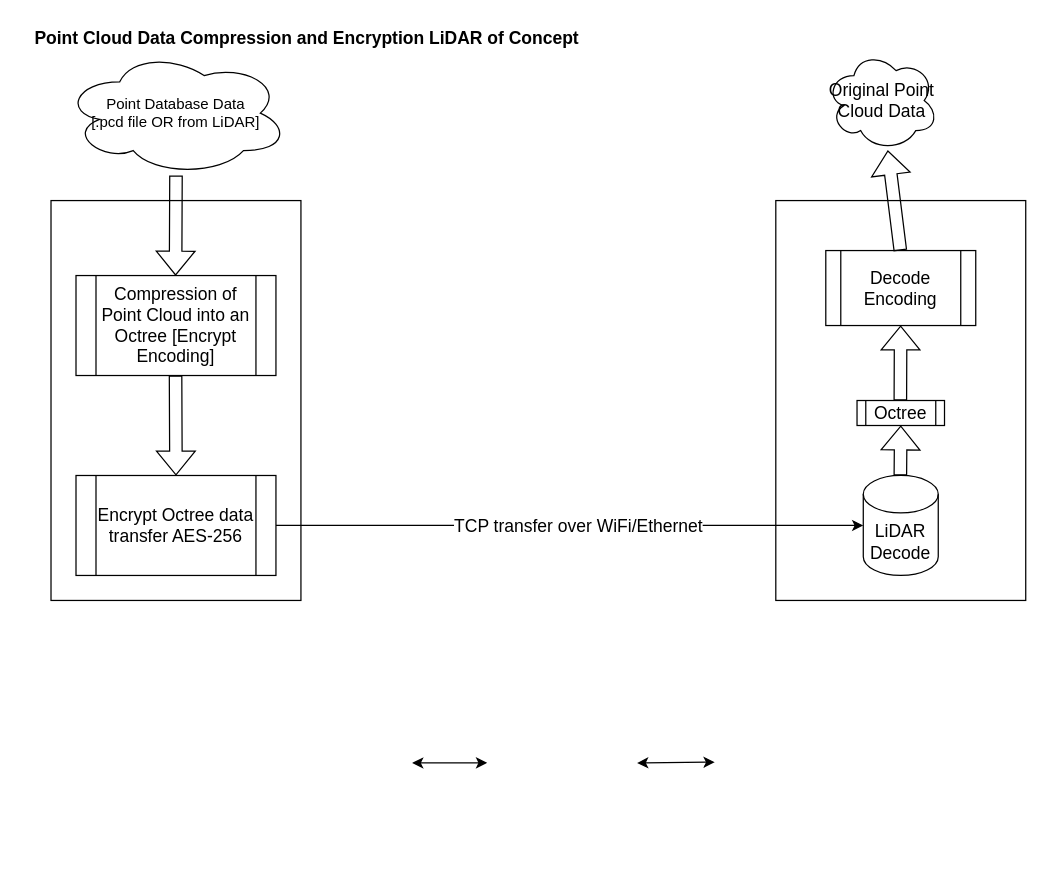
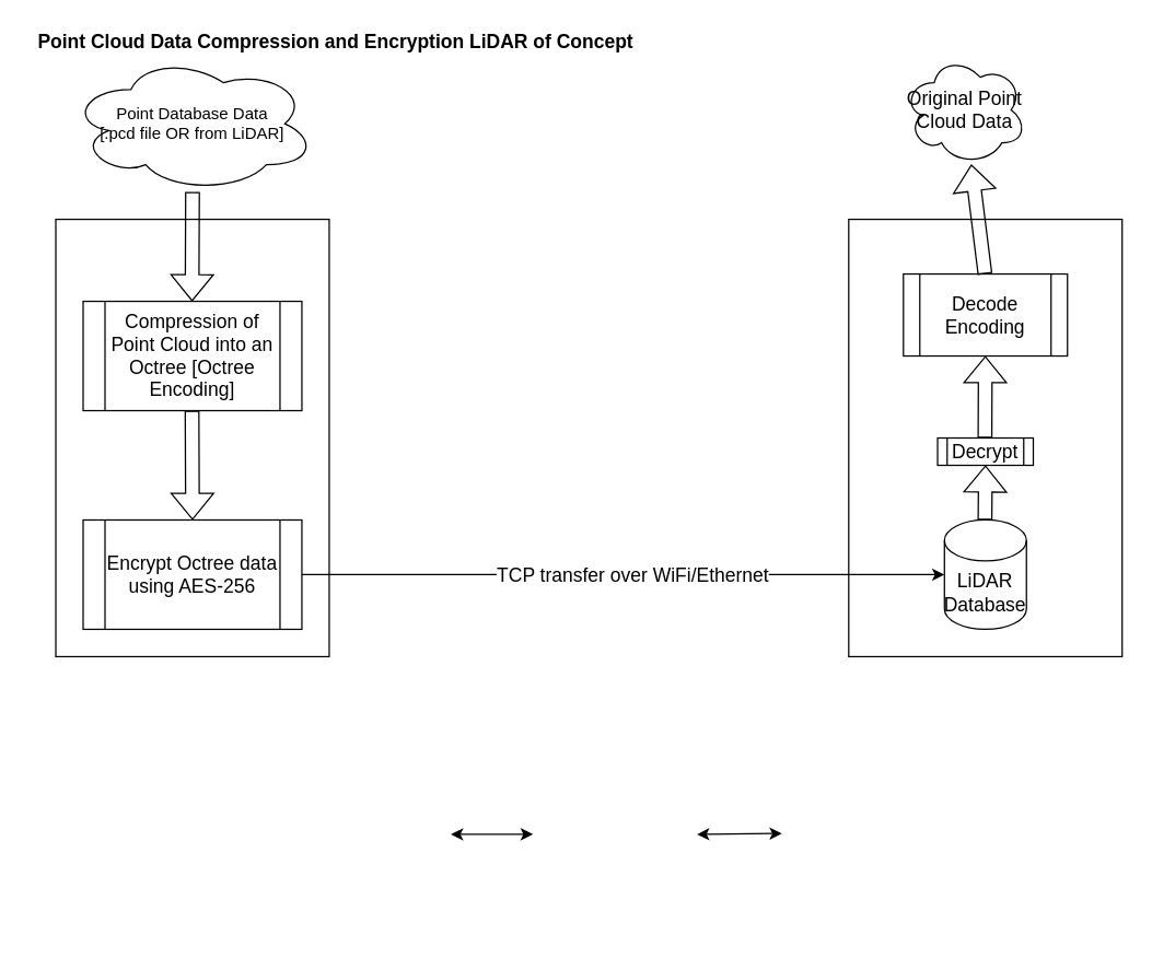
- <mxCell id="6" value="Compression of Point Cloud into an Octree [Encrypt Encoding]" style="shape=process;whiteSpace=wrap;html=1;backgroundOutline=1;fontSize=14;" vertex="1" parent="1"><mxGeometry x="60" y="220" width="160" height="80" as="geometry" /></mxCell>
+ <mxCell id="6" value="Compression of Point Cloud into an Octree [Octree Encoding]" style="shape=process;whiteSpace=wrap;html=1;backgroundOutline=1;fontSize=14;" vertex="1" parent="1"><mxGeometry x="60" y="220" width="160" height="80" as="geometry" /></mxCell>
- <mxCell id="14" value="Octree" style="shape=process;whiteSpace=wrap;html=1;backgroundOutline=1;fillStyle=auto;fontSize=14;" vertex="1" parent="1"><mxGeometry x="685" y="320" width="70" height="20" as="geometry" /></mxCell>
+ <mxCell id="14" value="Decrypt" style="shape=process;whiteSpace=wrap;html=1;backgroundOutline=1;fillStyle=auto;fontSize=14;" vertex="1" parent="1"><mxGeometry x="685" y="320" width="70" height="20" as="geometry" /></mxCell>
- <mxCell id="11" value="Encrypt Octree data transfer AES-256" style="shape=process;whiteSpace=wrap;html=1;backgroundOutline=1;fontSize=14;" vertex="1" parent="1"><mxGeometry x="60" y="380" width="160" height="80" as="geometry" /></mxCell>
+ <mxCell id="11" value="Encrypt Octree data using AES-256" style="shape=process;whiteSpace=wrap;html=1;backgroundOutline=1;fontSize=14;" vertex="1" parent="1"><mxGeometry x="60" y="380" width="160" height="80" as="geometry" /></mxCell>
- <mxCell id="12" value="LiDAR&lt;br&gt;Decode" style="shape=cylinder3;whiteSpace=wrap;html=1;boundedLbl=1;backgroundOutline=1;size=15;fillStyle=auto;fontSize=14;" vertex="1" parent="1"><mxGeometry x="690" y="380" width="60" height="80" as="geometry" /></mxCell>
+ <mxCell id="12" value="LiDAR&lt;br&gt;Database" style="shape=cylinder3;whiteSpace=wrap;html=1;boundedLbl=1;backgroundOutline=1;size=15;fillStyle=auto;fontSize=14;" vertex="1" parent="1"><mxGeometry x="690" y="380" width="60" height="80" as="geometry" /></mxCell>
